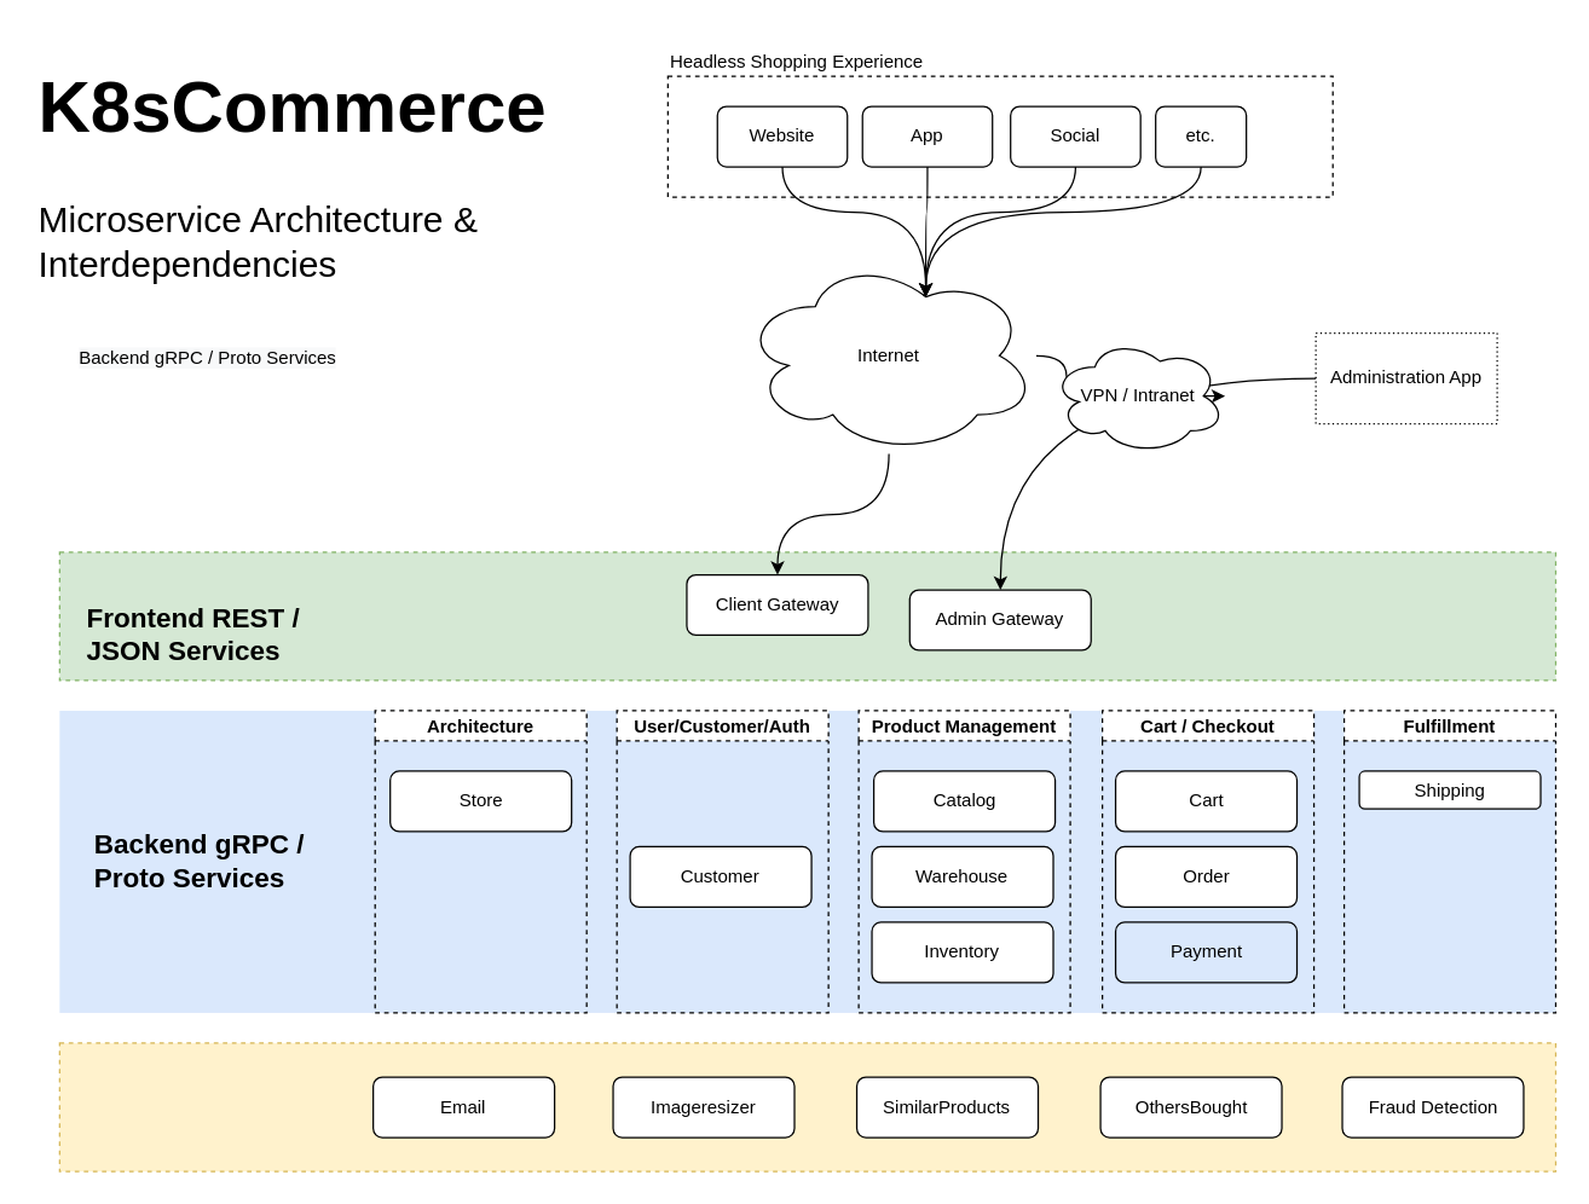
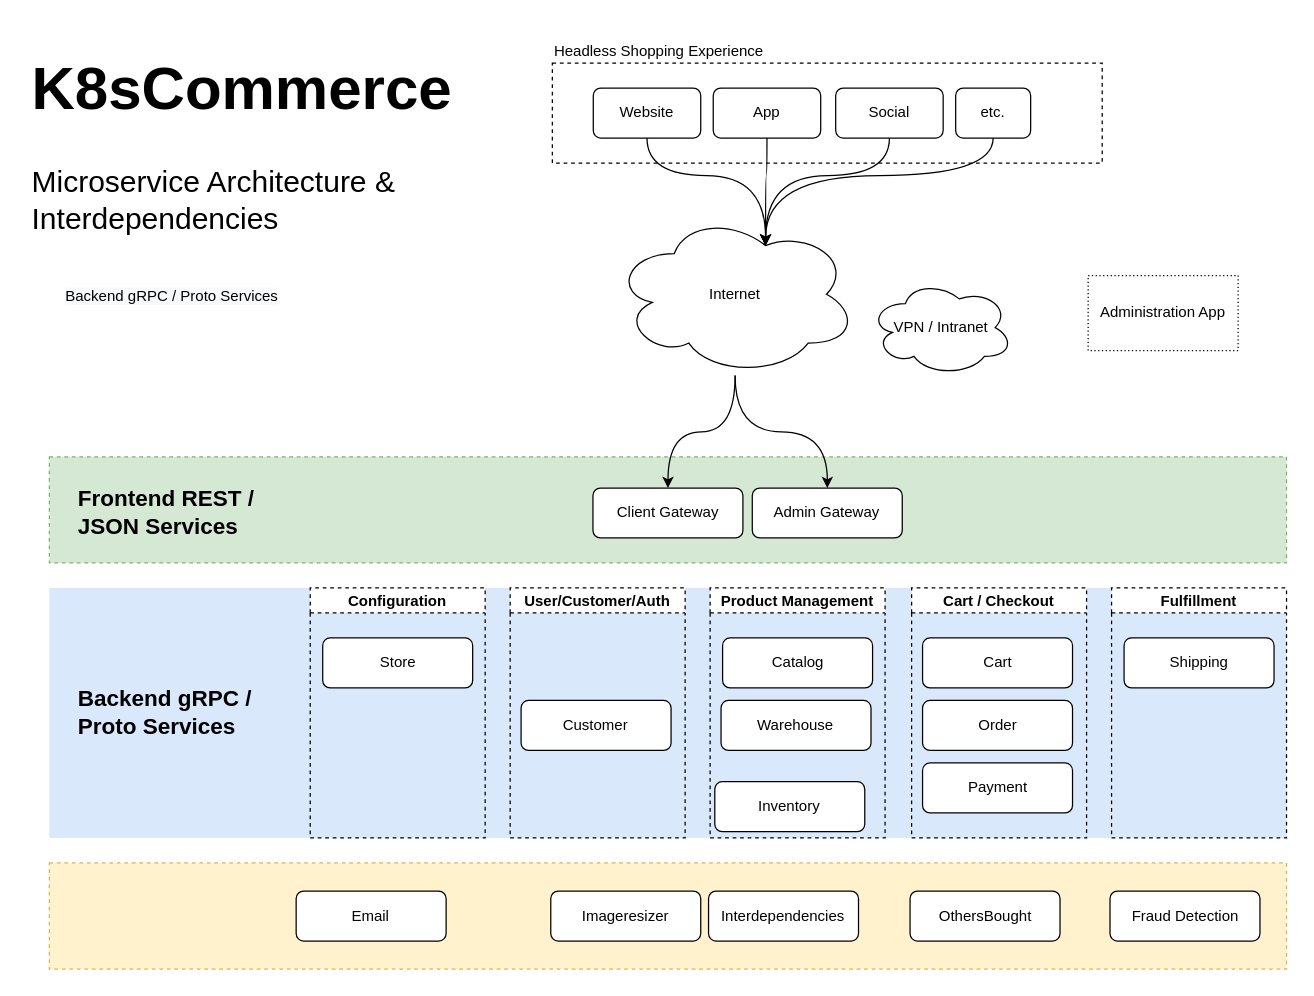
- <mxCell id="8" style="edgeStyle=orthogonalEdgeStyle;orthogonalLoop=1;jettySize=auto;html=1;rounded=1;curved=1;" parent="1" source="9" target="22" edge="1"><mxGeometry relative="1" as="geometry"><mxPoint x="845" y="370" as="targetPoint" /></mxGeometry></mxCell>
+ <mxCell id="8" style="edgeStyle=orthogonalEdgeStyle;orthogonalLoop=1;jettySize=auto;html=1;rounded=1;curved=1;" parent="1" source="9" target="10" edge="1"><mxGeometry relative="1" as="geometry"><mxPoint x="845" y="370" as="targetPoint" /></mxGeometry></mxCell>
- <mxCell id="20" style="edgeStyle=orthogonalEdgeStyle;curved=1;rounded=1;orthogonalLoop=1;jettySize=auto;html=1;fontSize=12;" parent="1" source="21" target="10" edge="1"><mxGeometry relative="1" as="geometry" /></mxCell>
- <mxCell id="6" value="Client Gateway" style="rounded=1;whiteSpace=wrap;html=1;" parent="1" vertex="1"><mxGeometry x="453.75" y="380" width="120" height="40" as="geometry" /></mxCell>
+ <mxCell id="6" value="Client Gateway" style="rounded=1;whiteSpace=wrap;html=1;" parent="1" vertex="1"><mxGeometry x="473.75" y="390" width="120" height="40" as="geometry" /></mxCell>
- <mxCell id="29" value="&lt;h2&gt;Frontend REST / JSON Services&lt;/h2&gt;" style="text;html=1;strokeColor=none;fillColor=none;align=left;verticalAlign=middle;whiteSpace=wrap;rounded=0;dashed=1;" vertex="1" parent="1"><mxGeometry x="55" y="405" width="150" height="30" as="geometry" /></mxCell>
+ <mxCell id="29" value="&lt;h2&gt;Frontend REST / JSON Services&lt;/h2&gt;" style="text;html=1;strokeColor=none;fillColor=none;align=left;verticalAlign=middle;whiteSpace=wrap;rounded=0;dashed=1;" vertex="1" parent="1"><mxGeometry x="60" y="395" width="150" height="30" as="geometry" /></mxCell>
- <mxCell id="30" value="Architecture" style="swimlane;startSize=20;rounded=0;dashed=1;expand=1;deletable=1;collapsible=0;swimlaneBody=1;horizontal=1;swimlaneHead=1;" vertex="1" parent="1"><mxGeometry x="247.5" y="470" width="140" height="200" as="geometry" /></mxCell>
+ <mxCell id="30" value="Configuration" style="swimlane;startSize=20;rounded=0;dashed=1;expand=1;deletable=1;collapsible=0;swimlaneBody=1;horizontal=1;swimlaneHead=1;" vertex="1" parent="1"><mxGeometry x="247.5" y="470" width="140" height="200" as="geometry" /></mxCell>
- <mxCell id="38" value="Shipping" style="rounded=1;whiteSpace=wrap;html=1;" parent="37" vertex="1"><mxGeometry x="10" y="40" width="120" height="25" as="geometry" /></mxCell>
+ <mxCell id="38" value="Shipping" style="rounded=1;whiteSpace=wrap;html=1;" parent="37" vertex="1"><mxGeometry x="10" y="40" width="120" height="40" as="geometry" /></mxCell>
- <mxCell id="27" value="Inventory" style="rounded=1;whiteSpace=wrap;html=1;" parent="1" vertex="1"><mxGeometry x="576.25" y="610" width="120" height="40" as="geometry" /></mxCell>
+ <mxCell id="27" value="Inventory" style="rounded=1;whiteSpace=wrap;html=1;" parent="1" vertex="1"><mxGeometry x="571.25" y="625" width="120" height="40" as="geometry" /></mxCell>
- <mxCell id="36" value="Payment" style="rounded=1;whiteSpace=wrap;html=1;fillColor=#dae8fc;" parent="33" vertex="1"><mxGeometry x="8.75" y="140" width="120" height="40" as="geometry" /></mxCell>
+ <mxCell id="36" value="Payment" style="rounded=1;whiteSpace=wrap;html=1;" parent="33" vertex="1"><mxGeometry x="8.75" y="140" width="120" height="40" as="geometry" /></mxCell>
- <mxCell id="40" value="Email" style="rounded=1;whiteSpace=wrap;html=1;" vertex="1" parent="1"><mxGeometry x="246.25" y="712.5" width="120" height="40" as="geometry" /></mxCell>
+ <mxCell id="40" value="Email" style="rounded=1;whiteSpace=wrap;html=1;" vertex="1" parent="1"><mxGeometry x="236.25" y="712.5" width="120" height="40" as="geometry" /></mxCell>
- <mxCell id="41" value="Imageresizer" style="rounded=1;whiteSpace=wrap;html=1;" vertex="1" parent="1"><mxGeometry x="405" y="712.5" width="120" height="40" as="geometry" /></mxCell>
+ <mxCell id="41" value="Imageresizer" style="rounded=1;whiteSpace=wrap;html=1;" vertex="1" parent="1"><mxGeometry x="440" y="712.5" width="120" height="40" as="geometry" /></mxCell>
- <mxCell id="42" value="SimilarProducts" style="rounded=1;whiteSpace=wrap;html=1;" parent="1" vertex="1"><mxGeometry x="566.25" y="712.5" width="120" height="40" as="geometry" /></mxCell>
+ <mxCell id="42" value="Interdependencies" style="rounded=1;whiteSpace=wrap;html=1;" parent="1" vertex="1"><mxGeometry x="566.25" y="712.5" width="120" height="40" as="geometry" /></mxCell>
